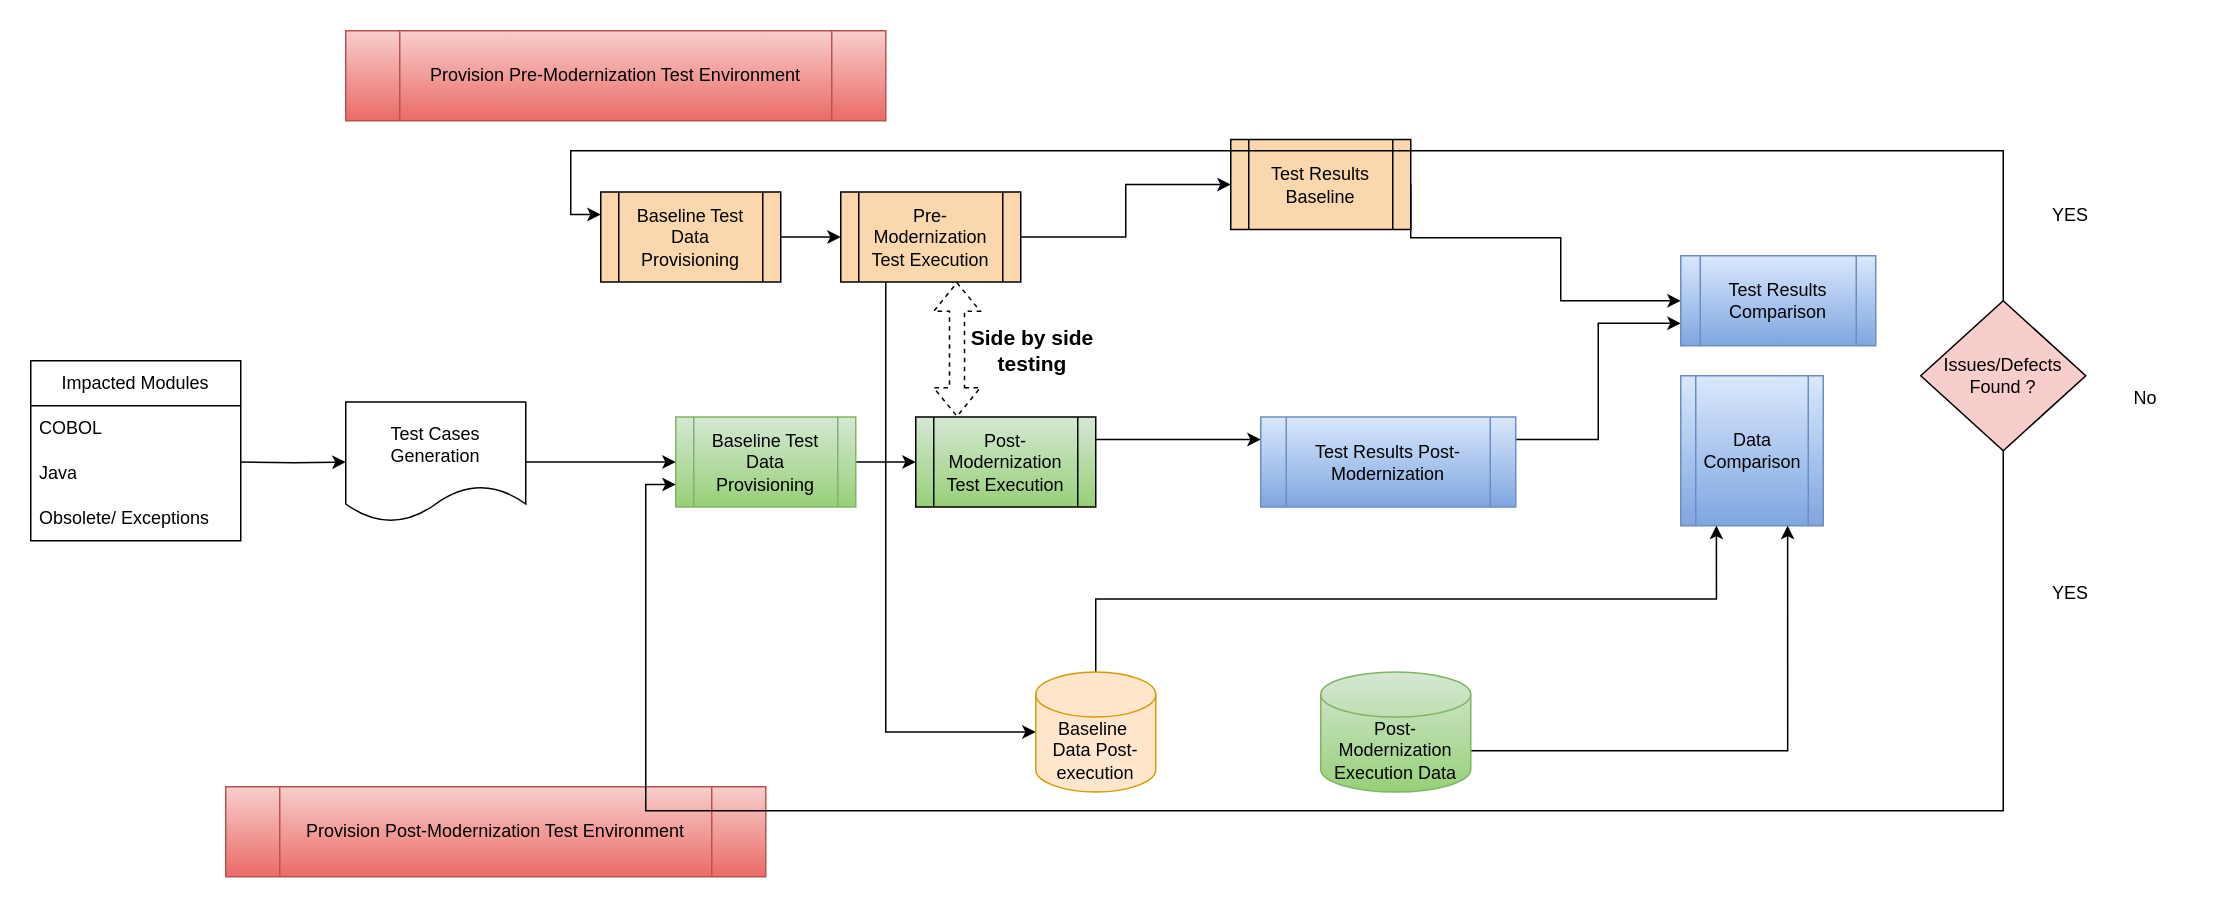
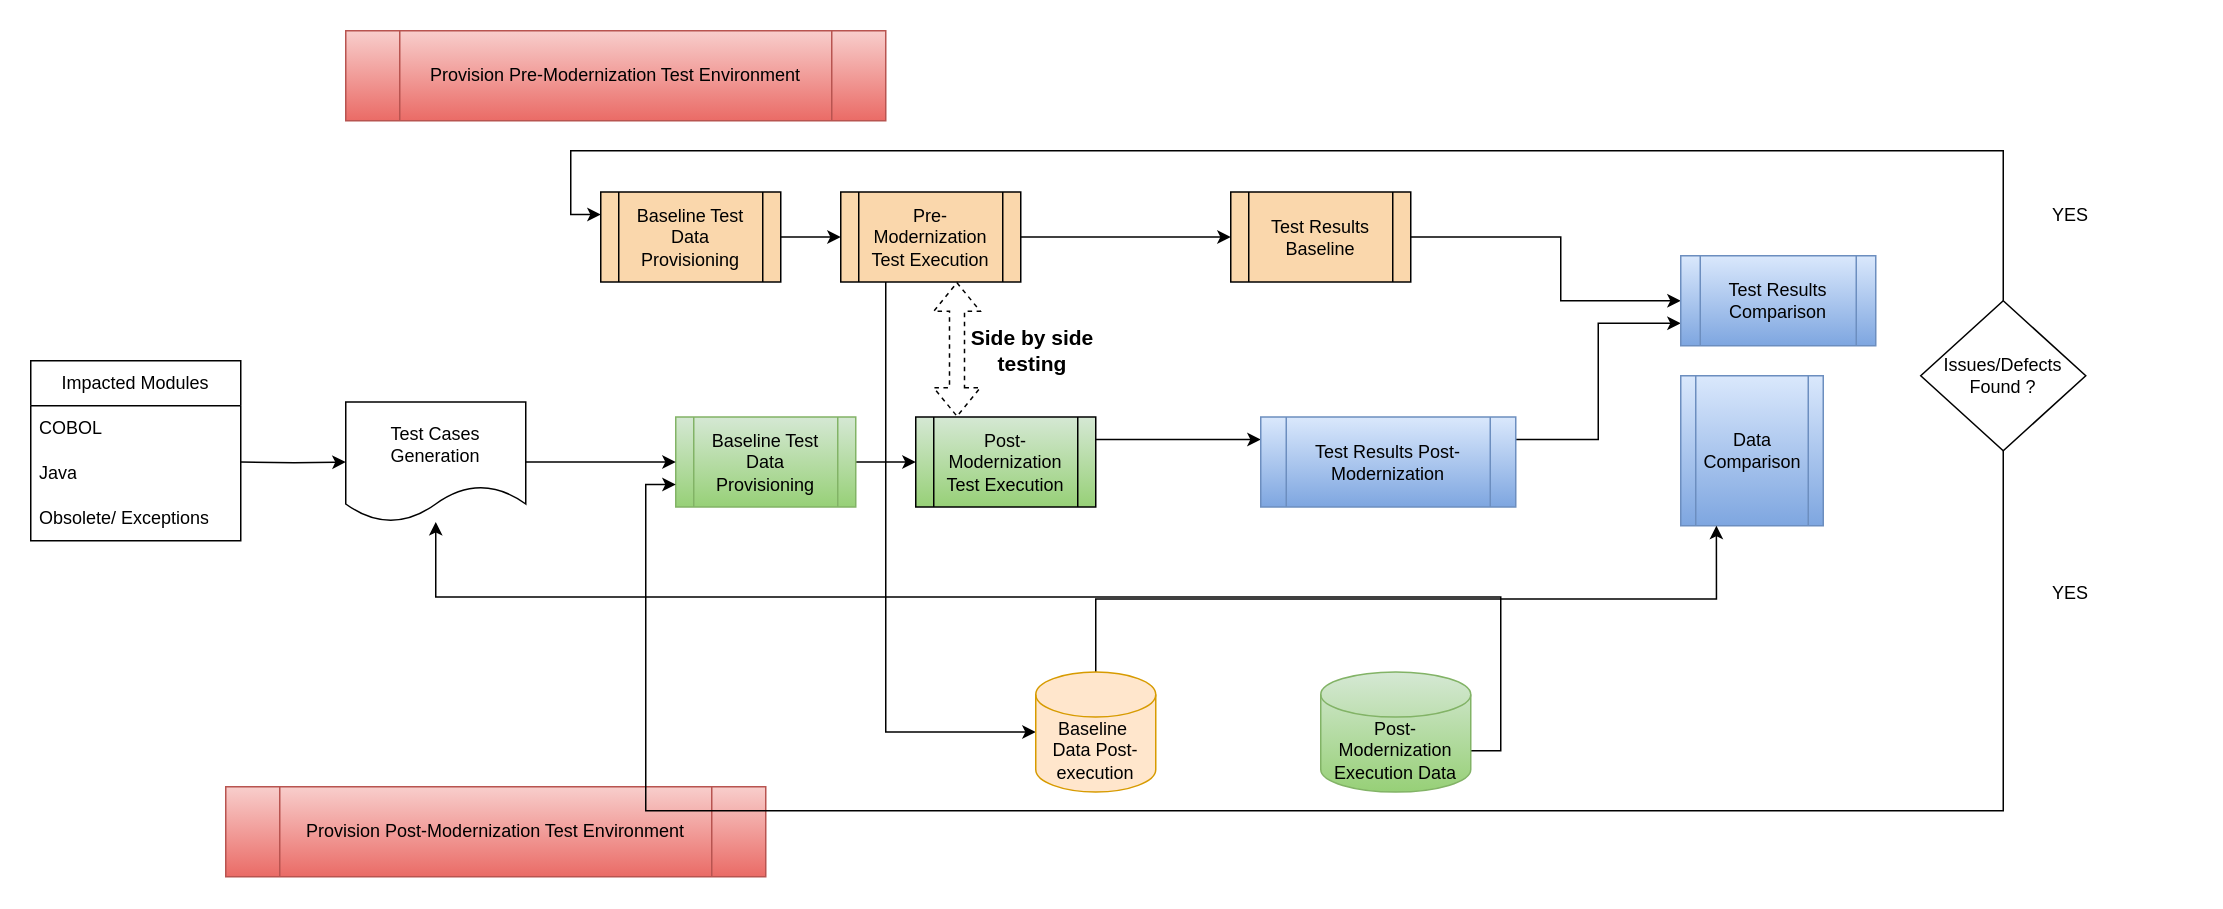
- <mxCell id="6" value="Test Results Baseline" style="shape=process;whiteSpace=wrap;html=1;backgroundOutline=1;fillColor=#fad7ac;" vertex="1" parent="1"><mxGeometry x="820" y="92.5" width="120" height="60" as="geometry" /></mxCell>
+ <mxCell id="6" value="Test Results Baseline" style="shape=process;whiteSpace=wrap;html=1;backgroundOutline=1;fillColor=#fad7ac;" vertex="1" parent="1"><mxGeometry x="820" y="127.5" width="120" height="60" as="geometry" /></mxCell>
- <mxCell id="34" value="Issues/Defects Found ?" style="rhombus;whiteSpace=wrap;html=1;fillColor=#f8cecc;" vertex="1" parent="1"><mxGeometry x="1280" y="200" width="110" height="100" as="geometry" /></mxCell>
+ <mxCell id="34" value="Issues/Defects Found ?" style="rhombus;whiteSpace=wrap;html=1;" vertex="1" parent="1"><mxGeometry x="1280" y="200" width="110" height="100" as="geometry" /></mxCell>
- <mxCell id="37" value="No" style="text;html=1;strokeColor=none;fillColor=none;align=center;verticalAlign=middle;whiteSpace=wrap;rounded=0;" vertex="1" parent="1"><mxGeometry x="1400" y="250" width="60" height="30" as="geometry" /></mxCell>
- <mxCell id="17" style="edgeStyle=orthogonalEdgeStyle;rounded=0;orthogonalLoop=1;jettySize=auto;html=1;exitX=1;exitY=0;exitDx=0;exitDy=52.5;exitPerimeter=0;entryX=0.75;entryY=1;entryDx=0;entryDy=0;" edge="1" parent="1" source="18" target="14"><mxGeometry relative="1" as="geometry" /></mxCell>
+ <mxCell id="17" style="edgeStyle=orthogonalEdgeStyle;rounded=0;orthogonalLoop=1;jettySize=auto;html=1;exitX=1;exitY=0;exitDx=0;exitDy=52.5;exitPerimeter=0;" edge="1" parent="1" source="18" target="24"><mxGeometry relative="1" as="geometry" /></mxCell>
